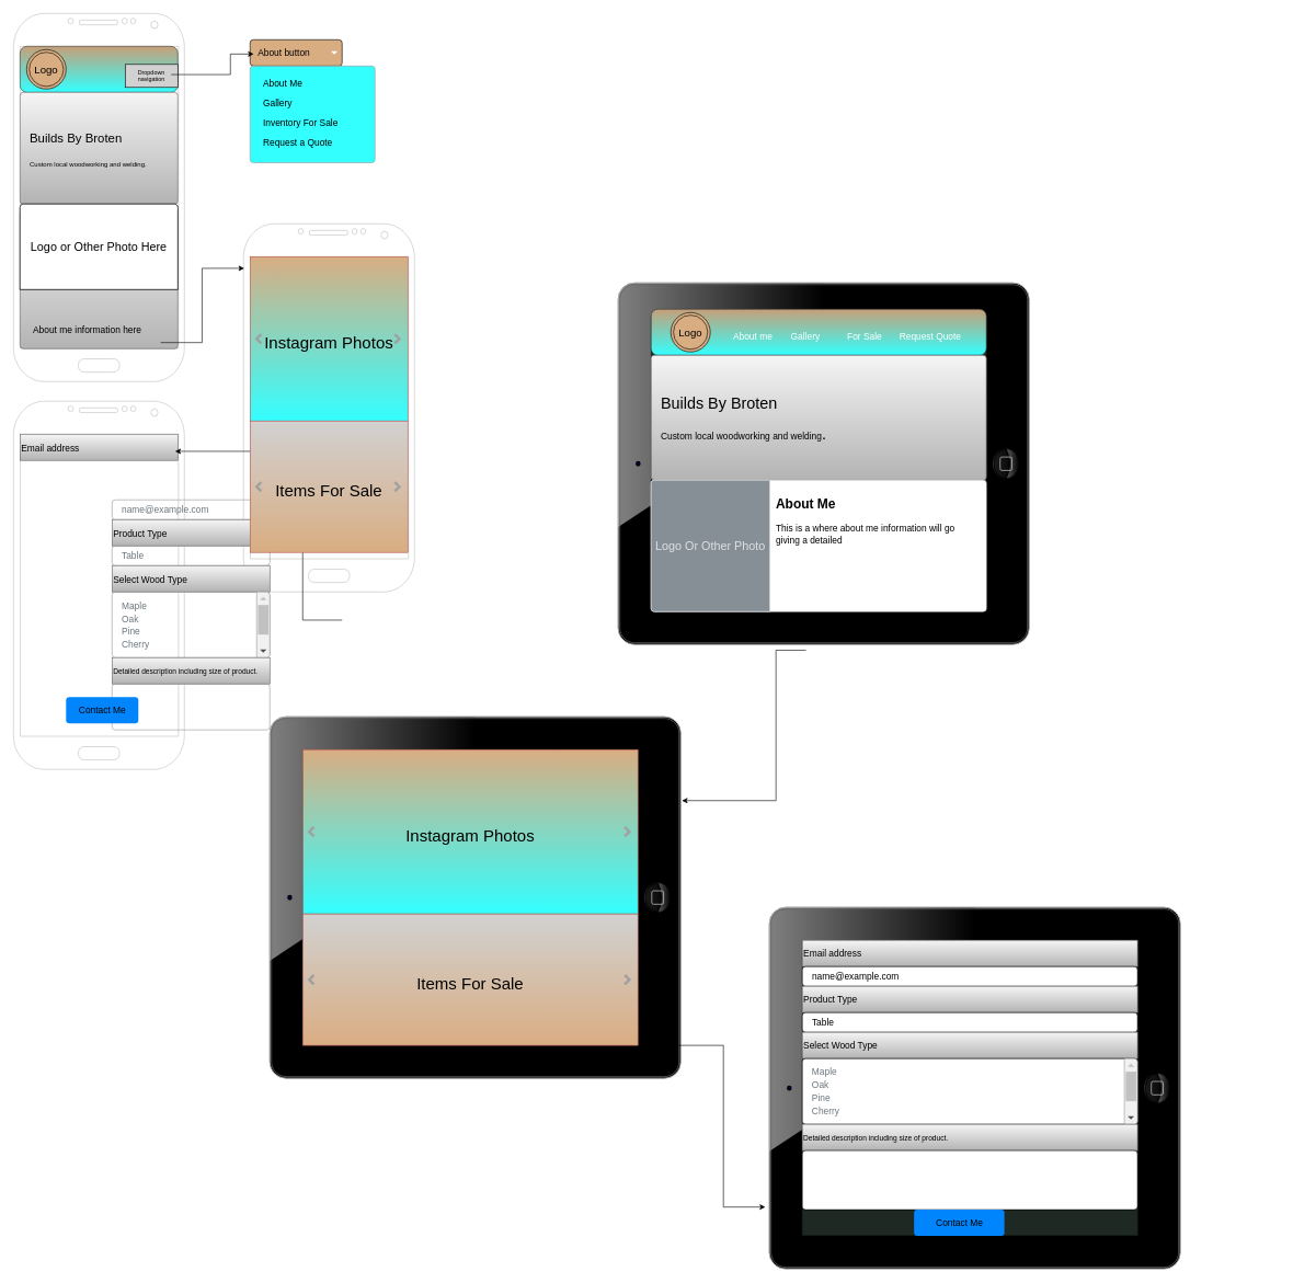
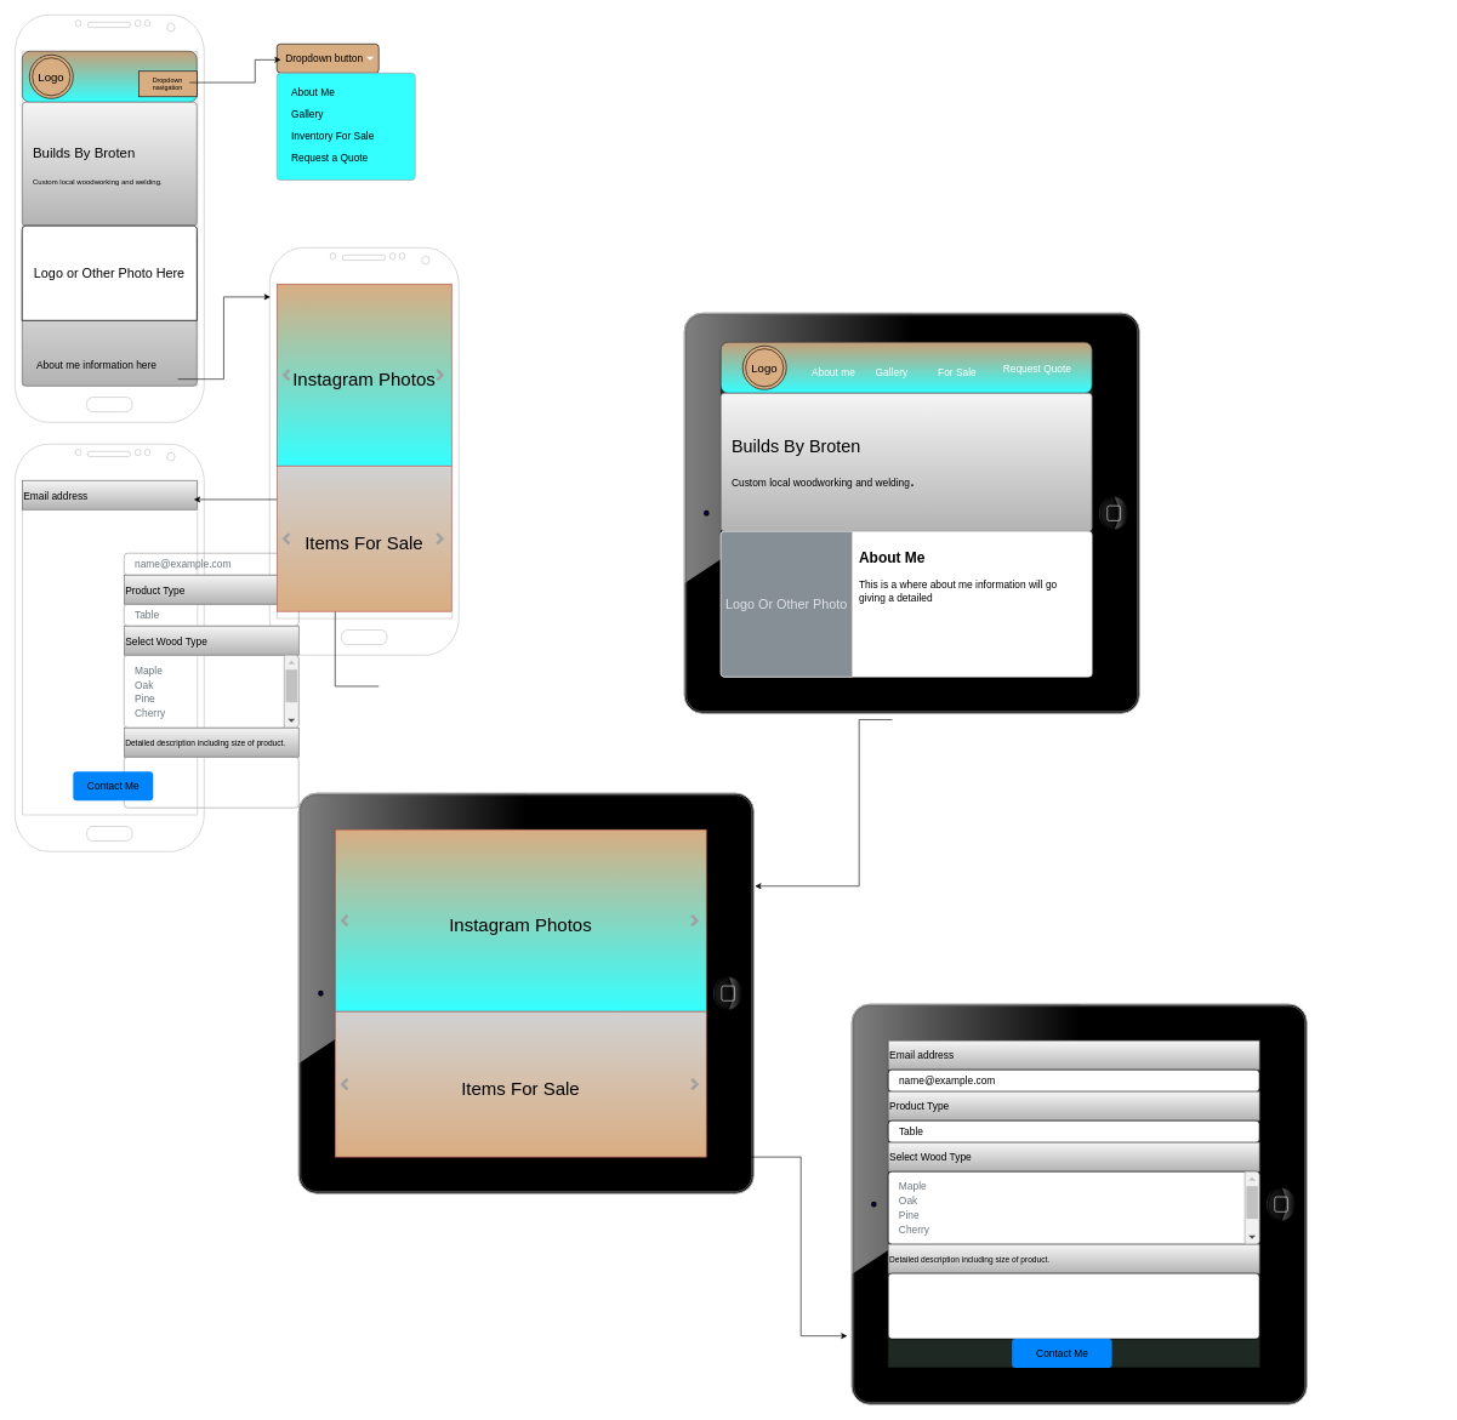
- <mxCell id="4" value="About button" style="html=1;shadow=0;dashed=0;shape=mxgraph.bootstrap.rrect;rSize=5;strokeWidth=1;whiteSpace=wrap;align=left;verticalAlign=middle;fontStyle=0;fontSize=14;spacingLeft=10;fillColor=#D9AD82;" vertex="1" parent="1"><mxGeometry x="380" y="60" width="140" height="40" as="geometry" /></mxCell>
+ <mxCell id="4" value="Dropdown button" style="html=1;shadow=0;dashed=0;shape=mxgraph.bootstrap.rrect;rSize=5;strokeWidth=1;whiteSpace=wrap;align=left;verticalAlign=middle;fontStyle=0;fontSize=14;spacingLeft=10;fillColor=#D9AD82;" vertex="1" parent="1"><mxGeometry x="380" y="60" width="140" height="40" as="geometry" /></mxCell>
- <mxCell id="40" value="Dropdown navigation" style="rounded=0;whiteSpace=wrap;html=1;fontSize=9;fillColor=#d1d1d1;gradientDirection=radial;" vertex="1" parent="1"><mxGeometry x="190" y="97.5" width="80" height="35" as="geometry" /></mxCell>
+ <mxCell id="40" value="Dropdown navigation" style="rounded=0;whiteSpace=wrap;html=1;fontSize=9;fillColor=#D9AD82;gradientDirection=radial;" vertex="1" parent="1"><mxGeometry x="190" y="97.5" width="80" height="35" as="geometry" /></mxCell>
- <mxCell id="79" value="Request Quote" style="fillColor=none;strokeColor=none;fontSize=14;fontColor=#ffffff;align=center;" vertex="1" parent="1"><mxGeometry x="1380" y="490" width="70" height="40" as="geometry" /></mxCell>
+ <mxCell id="79" value="Request Quote" style="fillColor=none;strokeColor=none;fontSize=14;fontColor=#ffffff;align=center;" vertex="1" parent="1"><mxGeometry x="1390" y="485" width="70" height="40" as="geometry" /></mxCell>
